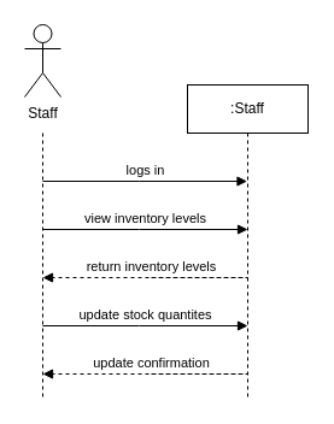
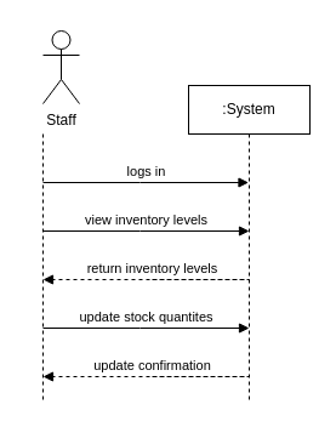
- <mxCell id="5" value="Staff" style="shape=umlActor;verticalLabelPosition=bottom;verticalAlign=top;html=1;outlineConnect=0;" vertex="1" parent="1"><mxGeometry x="20" y="20" width="30" height="60" as="geometry" /></mxCell>
+ <mxCell id="5" value="Staff" style="shape=umlActor;verticalLabelPosition=bottom;verticalAlign=top;html=1;outlineConnect=0;" vertex="1" parent="1"><mxGeometry x="35" y="25" width="30" height="60" as="geometry" /></mxCell>
- <mxCell id="2" value=":Staff" style="shape=umlLifeline;perimeter=lifelinePerimeter;whiteSpace=wrap;html=1;container=0;dropTarget=0;collapsible=0;recursiveResize=0;outlineConnect=0;portConstraint=eastwest;newEdgeStyle={&quot;edgeStyle&quot;:&quot;elbowEdgeStyle&quot;,&quot;elbow&quot;:&quot;vertical&quot;,&quot;curved&quot;:0,&quot;rounded&quot;:0};" parent="1" vertex="1"><mxGeometry x="155" y="70" width="100" height="260" as="geometry" /></mxCell>
+ <mxCell id="2" value=":System" style="shape=umlLifeline;perimeter=lifelinePerimeter;whiteSpace=wrap;html=1;container=0;dropTarget=0;collapsible=0;recursiveResize=0;outlineConnect=0;portConstraint=eastwest;newEdgeStyle={&quot;edgeStyle&quot;:&quot;elbowEdgeStyle&quot;,&quot;elbow&quot;:&quot;vertical&quot;,&quot;curved&quot;:0,&quot;rounded&quot;:0};" parent="1" vertex="1"><mxGeometry x="155" y="70" width="100" height="260" as="geometry" /></mxCell>
